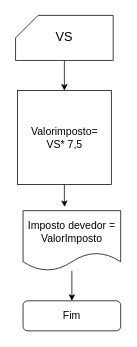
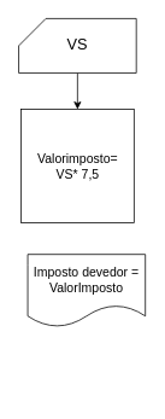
- <mxCell id="4" style="edgeStyle=orthogonalEdgeStyle;rounded=0;orthogonalLoop=1;jettySize=auto;html=1;entryX=0.425;entryY=-0.062;entryDx=0;entryDy=0;entryPerimeter=0;fontSize=14;" edge="1" parent="1" source="5" target="7"><mxGeometry relative="1" as="geometry" /></mxCell>
- <mxCell id="6" style="edgeStyle=orthogonalEdgeStyle;rounded=0;orthogonalLoop=1;jettySize=auto;html=1;entryX=0.5;entryY=0;entryDx=0;entryDy=0;fontSize=14;" edge="1" parent="1" source="7" target="8"><mxGeometry relative="1" as="geometry" /></mxCell>
- <mxCell id="8" value="Fim&lt;br&gt;" style="rounded=1;whiteSpace=wrap;html=1;fontSize=14;" vertex="1" parent="1"><mxGeometry x="30" y="400" width="130" height="40" as="geometry" /></mxCell>
